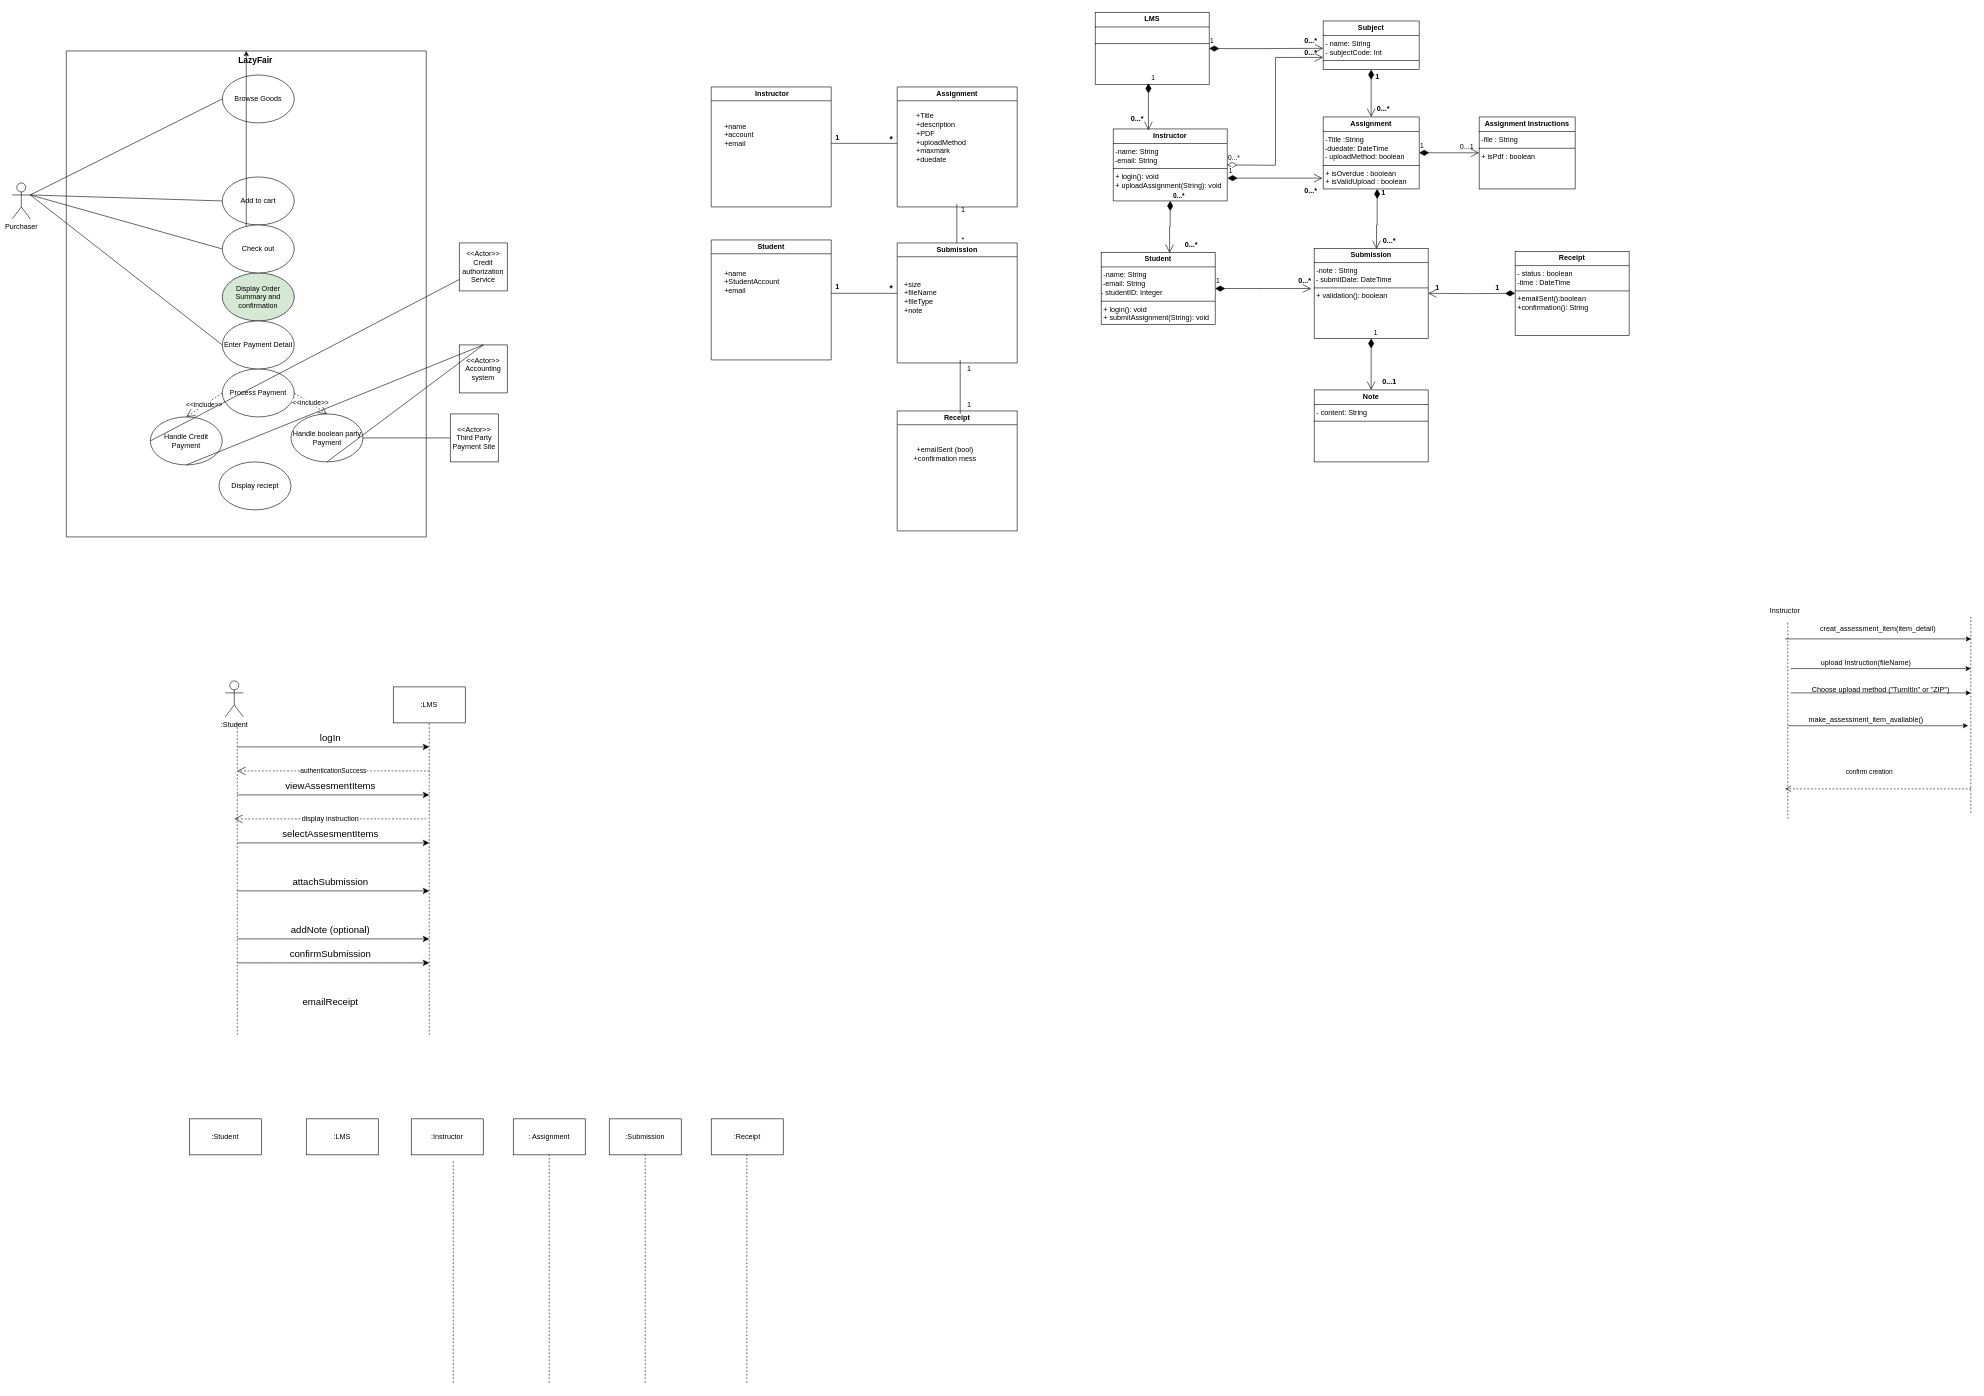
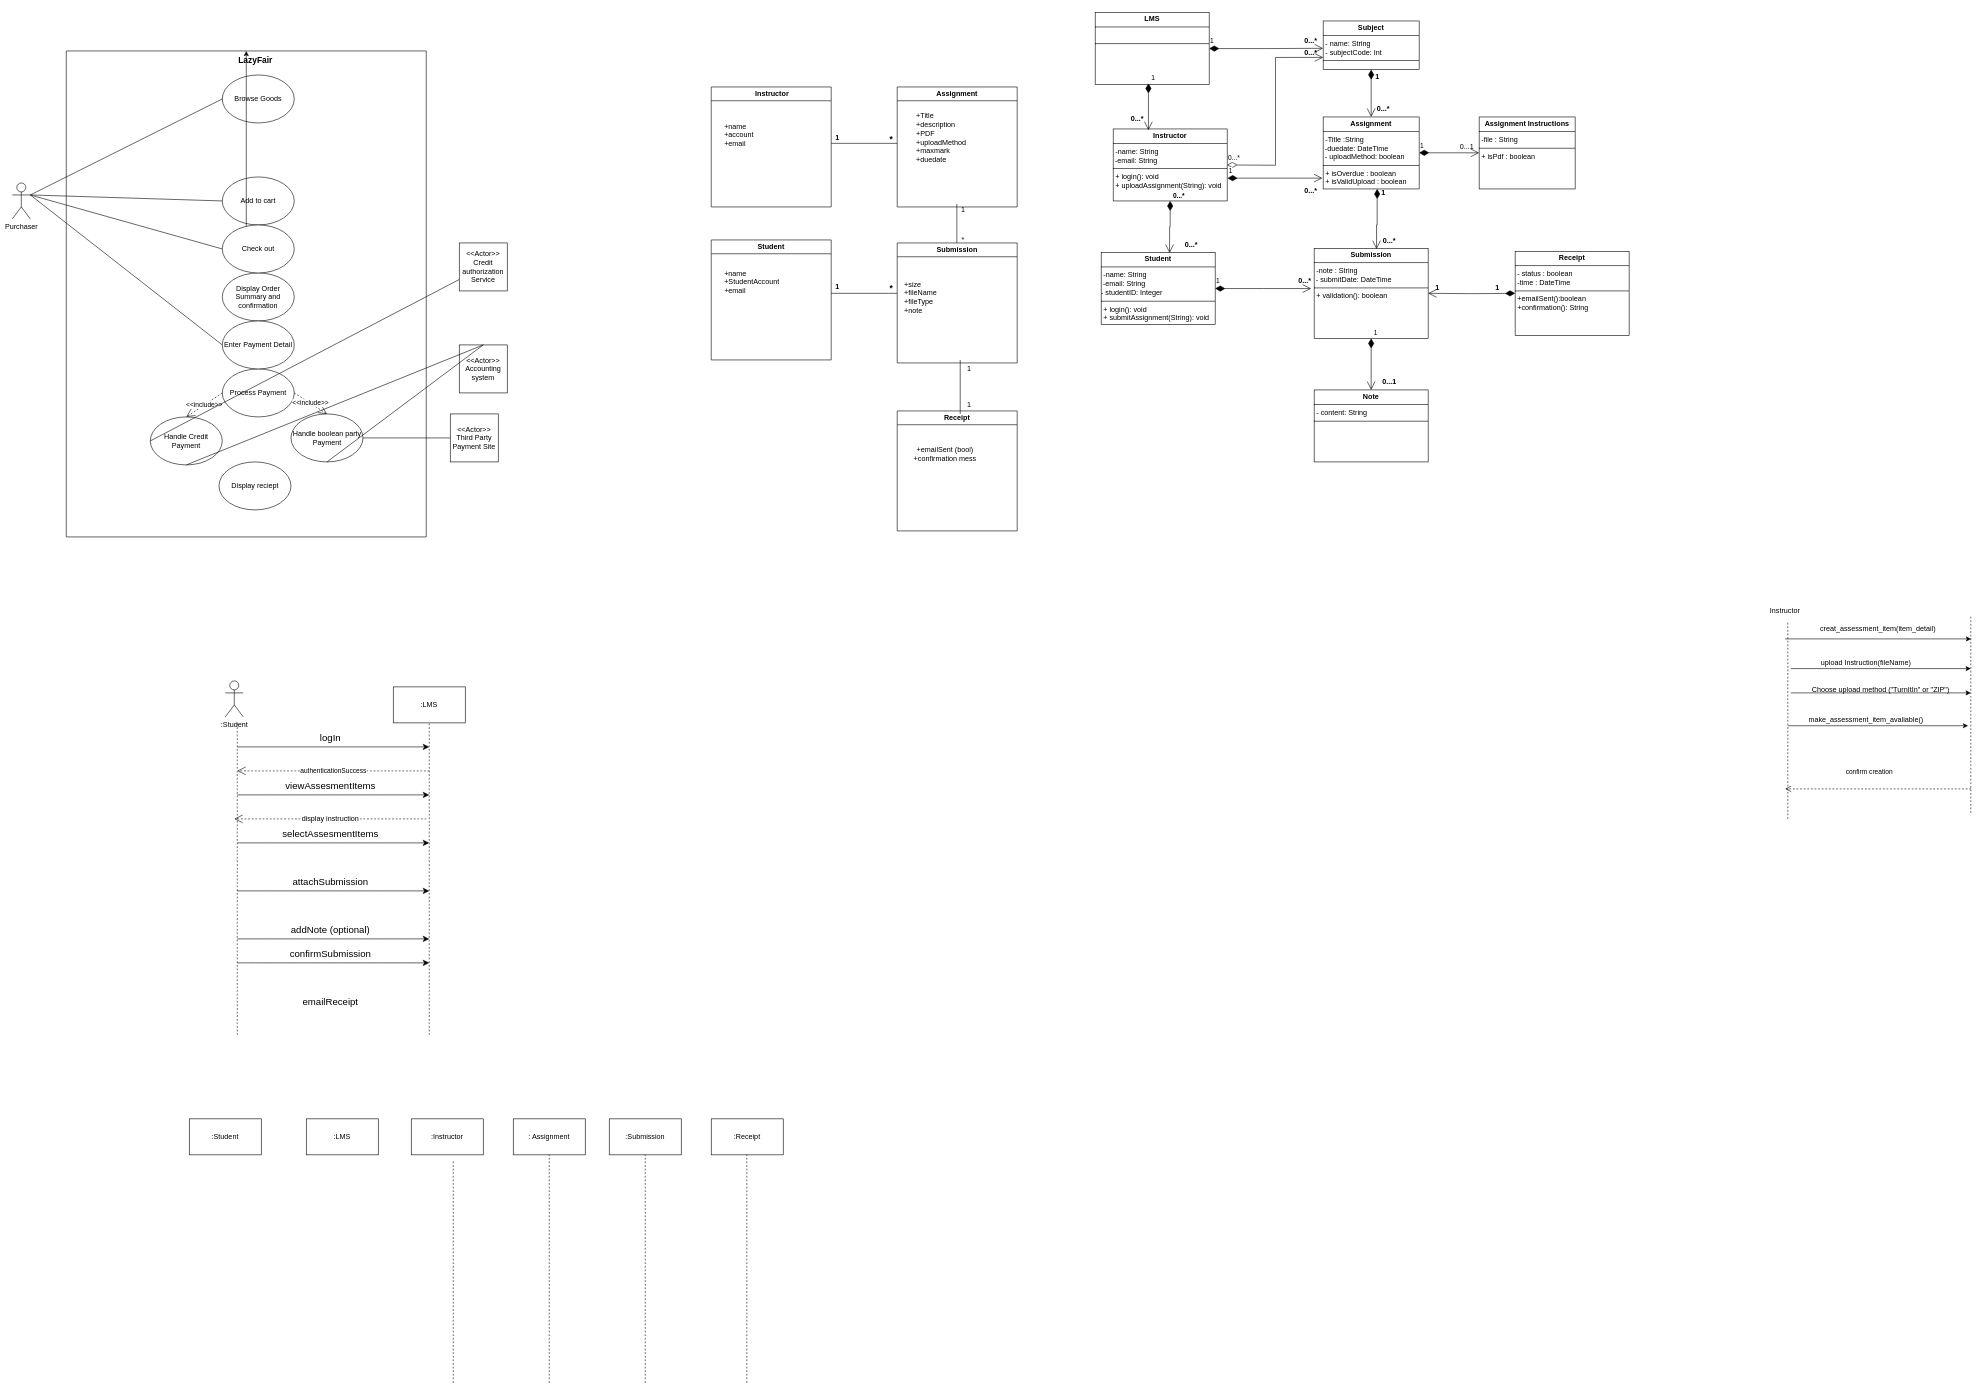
- <mxCell id="7" value="Display Order Summary and confirmation" style="ellipse;whiteSpace=wrap;html=1;fillColor=#d5e8d4;" parent="2" vertex="1"><mxGeometry x="260" y="370" width="120" height="80" as="geometry" /></mxCell>
+ <mxCell id="7" value="Display Order Summary and confirmation" style="ellipse;whiteSpace=wrap;html=1;" parent="2" vertex="1"><mxGeometry x="260" y="370" width="120" height="80" as="geometry" /></mxCell>
